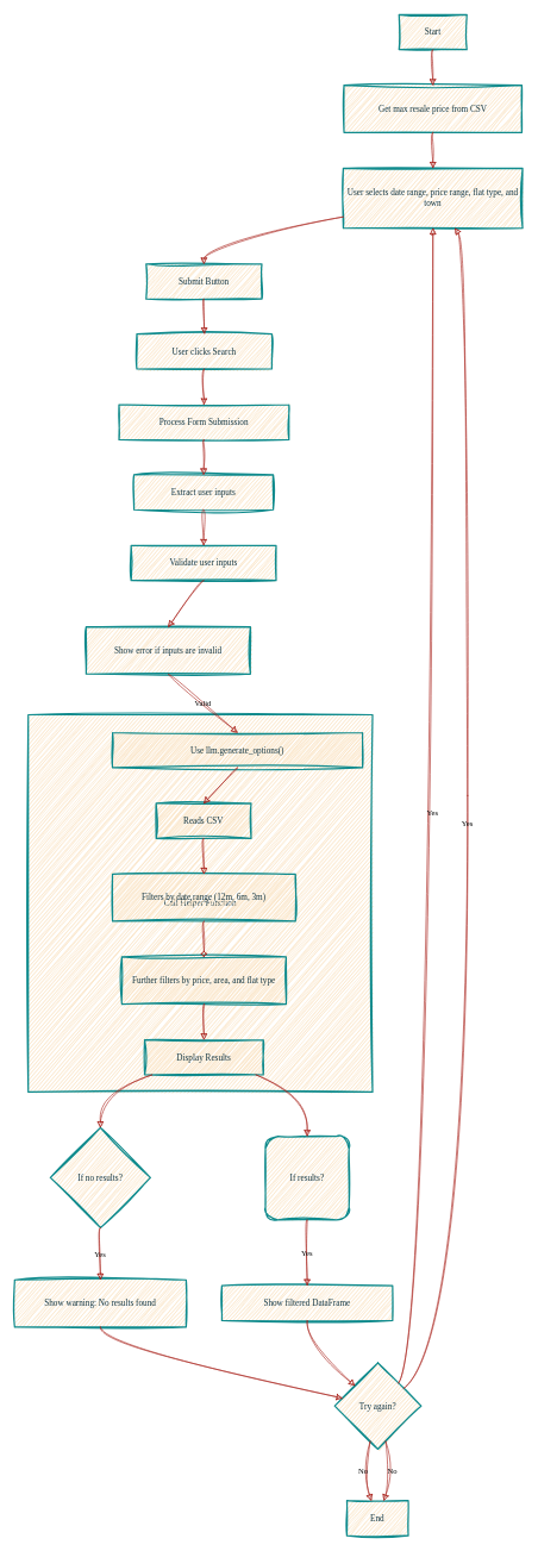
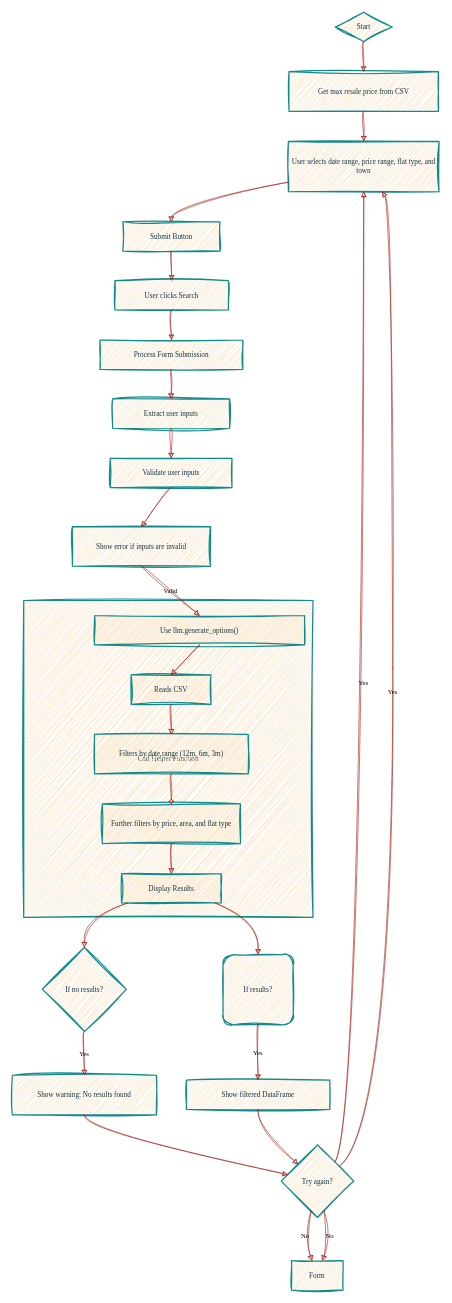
- <mxCell id="3" value="Start" style="whiteSpace=wrap;strokeWidth=2;sketch=1;hachureGap=4;jiggle=2;curveFitting=1;fontFamily=Architects Daughter;fontSource=https%3A%2F%2Ffonts.googleapis.com%2Fcss%3Ffamily%3DArchitects%2BDaughter;labelBackgroundColor=none;fillColor=#FAE5C7;strokeColor=#0F8B8D;fontColor=#143642;" vertex="1" parent="1"><mxGeometry x="558" y="20" width="95" height="49" as="geometry" /></mxCell>
+ <mxCell id="3" value="Start" style="rhombus;whiteSpace=wrap;strokeWidth=2;sketch=1;hachureGap=4;jiggle=2;curveFitting=1;fontFamily=Architects Daughter;fontSource=https%3A%2F%2Ffonts.googleapis.com%2Fcss%3Ffamily%3DArchitects%2BDaughter;labelBackgroundColor=none;fillColor=#FAE5C7;strokeColor=#0F8B8D;fontColor=#143642;" vertex="1" parent="1"><mxGeometry x="558" y="20" width="95" height="49" as="geometry" /></mxCell>
- <mxCell id="21" value="End" style="whiteSpace=wrap;strokeWidth=2;sketch=1;hachureGap=4;jiggle=2;curveFitting=1;fontFamily=Architects Daughter;fontSource=https%3A%2F%2Ffonts.googleapis.com%2Fcss%3Ffamily%3DArchitects%2BDaughter;labelBackgroundColor=none;fillColor=#FAE5C7;strokeColor=#0F8B8D;fontColor=#143642;" vertex="1" parent="1"><mxGeometry x="485" y="2100" width="86" height="49" as="geometry" /></mxCell>
+ <mxCell id="21" value="Form" style="whiteSpace=wrap;strokeWidth=2;sketch=1;hachureGap=4;jiggle=2;curveFitting=1;fontFamily=Architects Daughter;fontSource=https%3A%2F%2Ffonts.googleapis.com%2Fcss%3Ffamily%3DArchitects%2BDaughter;labelBackgroundColor=none;fillColor=#FAE5C7;strokeColor=#0F8B8D;fontColor=#143642;" vertex="1" parent="1"><mxGeometry x="485" y="2100" width="86" height="49" as="geometry" /></mxCell>
